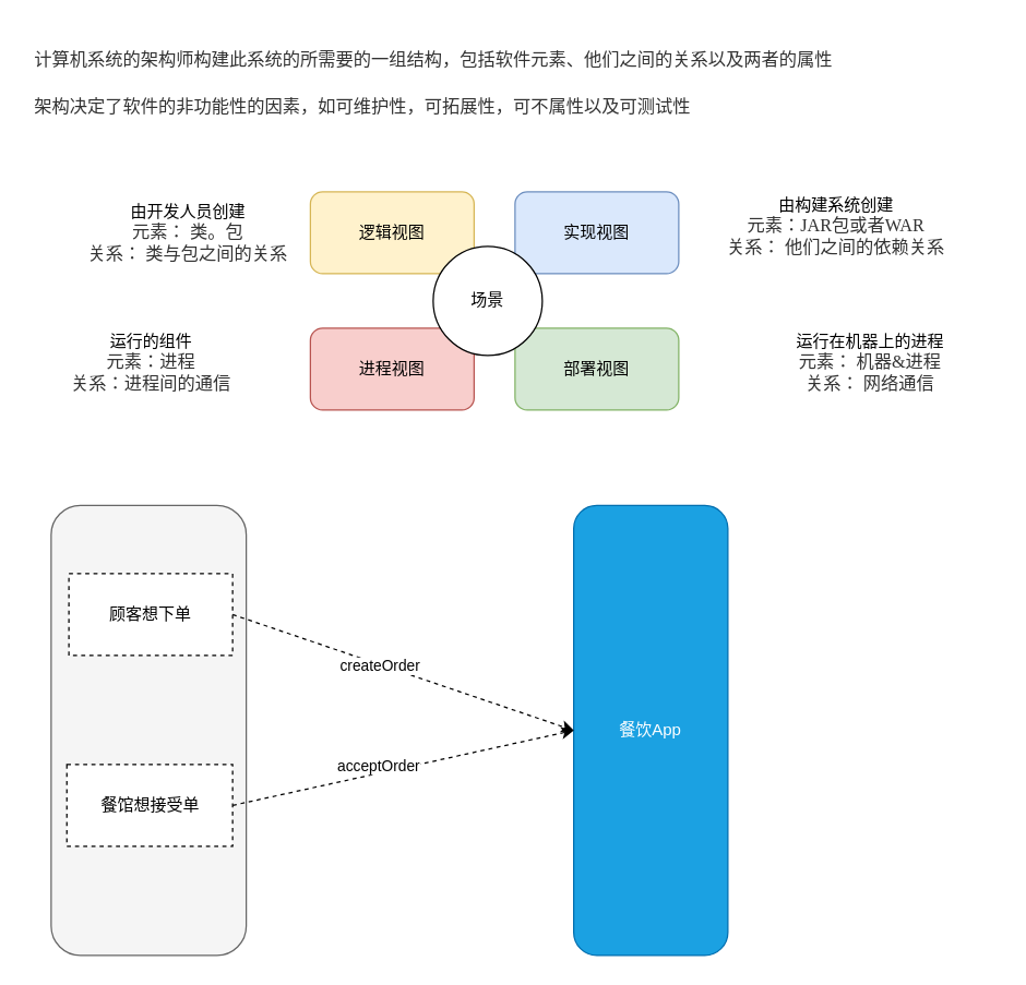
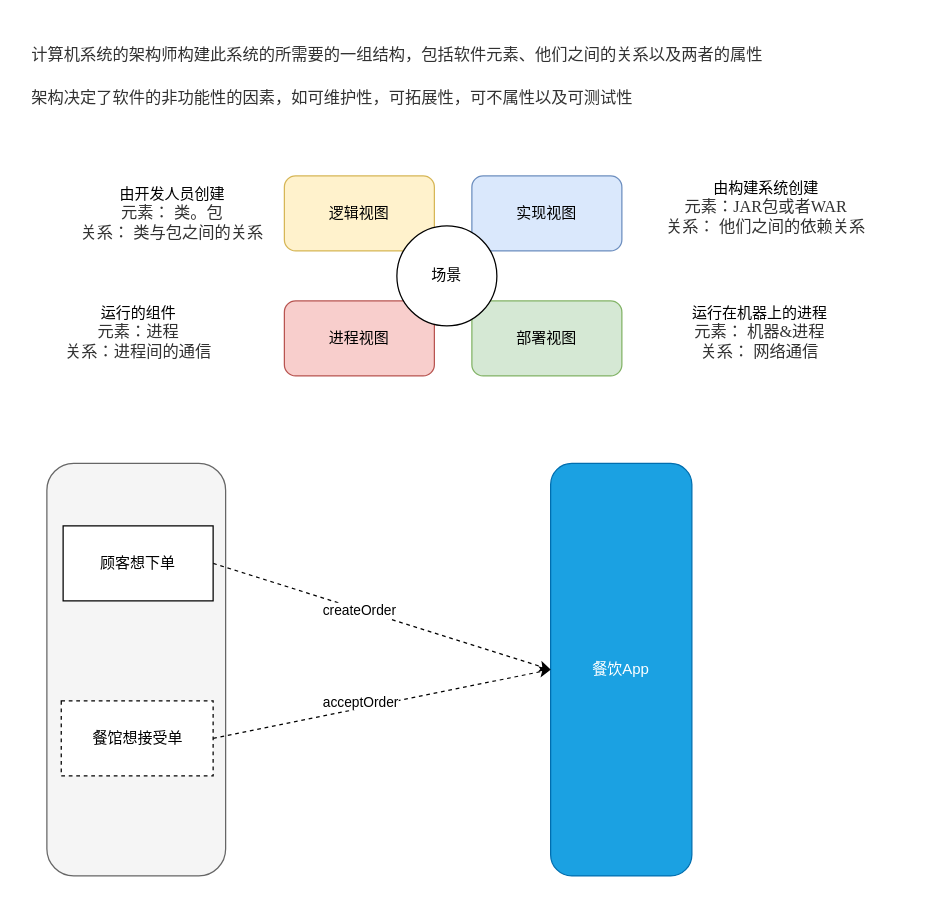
- <mxCell id="11" value="运行在机器上的进程&lt;div style=&quot;resize: none; outline: none; font-size: 13px; color: rgb(50, 50, 50); font-family: 微软雅黑;&quot;&gt;元素： 机器&amp;amp;进程&lt;/div&gt;&lt;div style=&quot;resize: none; outline: none; font-size: 13px; color: rgb(50, 50, 50); font-family: 微软雅黑;&quot;&gt;关系： 网络通信&lt;/div&gt;" style="text;html=1;align=center;verticalAlign=middle;resizable=0;points=[];autosize=1;strokeColor=none;fillColor=none;" parent="1" vertex="1"><mxGeometry x="557" y="230" width="160" height="70" as="geometry" /></mxCell>
+ <mxCell id="11" value="运行在机器上的进程&lt;div style=&quot;resize: none; outline: none; font-size: 13px; color: rgb(50, 50, 50); font-family: 微软雅黑;&quot;&gt;元素： 机器&amp;amp;进程&lt;/div&gt;&lt;div style=&quot;resize: none; outline: none; font-size: 13px; color: rgb(50, 50, 50); font-family: 微软雅黑;&quot;&gt;关系： 网络通信&lt;/div&gt;" style="text;html=1;align=center;verticalAlign=middle;resizable=0;points=[];autosize=1;strokeColor=none;fillColor=none;" parent="1" vertex="1"><mxGeometry x="527" y="230" width="160" height="70" as="geometry" /></mxCell>
- <mxCell id="16" value="顾客想下单" style="rounded=0;whiteSpace=wrap;html=1;dashed=1;" parent="1" vertex="1"><mxGeometry x="50" y="420" width="120" height="60" as="geometry" /></mxCell>
+ <mxCell id="16" value="顾客想下单" style="rounded=0;whiteSpace=wrap;html=1;" parent="1" vertex="1"><mxGeometry x="50" y="420" width="120" height="60" as="geometry" /></mxCell>
- <mxCell id="13" value="餐饮App" style="rounded=1;whiteSpace=wrap;html=1;fillColor=#1ba1e2;fontColor=#ffffff;strokeColor=#006EAF;" parent="1" vertex="1"><mxGeometry x="420" y="370" width="113" height="330" as="geometry" /></mxCell>
+ <mxCell id="13" value="餐饮App" style="rounded=1;whiteSpace=wrap;html=1;fillColor=#1ba1e2;fontColor=#ffffff;strokeColor=#006EAF;" parent="1" vertex="1"><mxGeometry x="440" y="370" width="113" height="330" as="geometry" /></mxCell>
